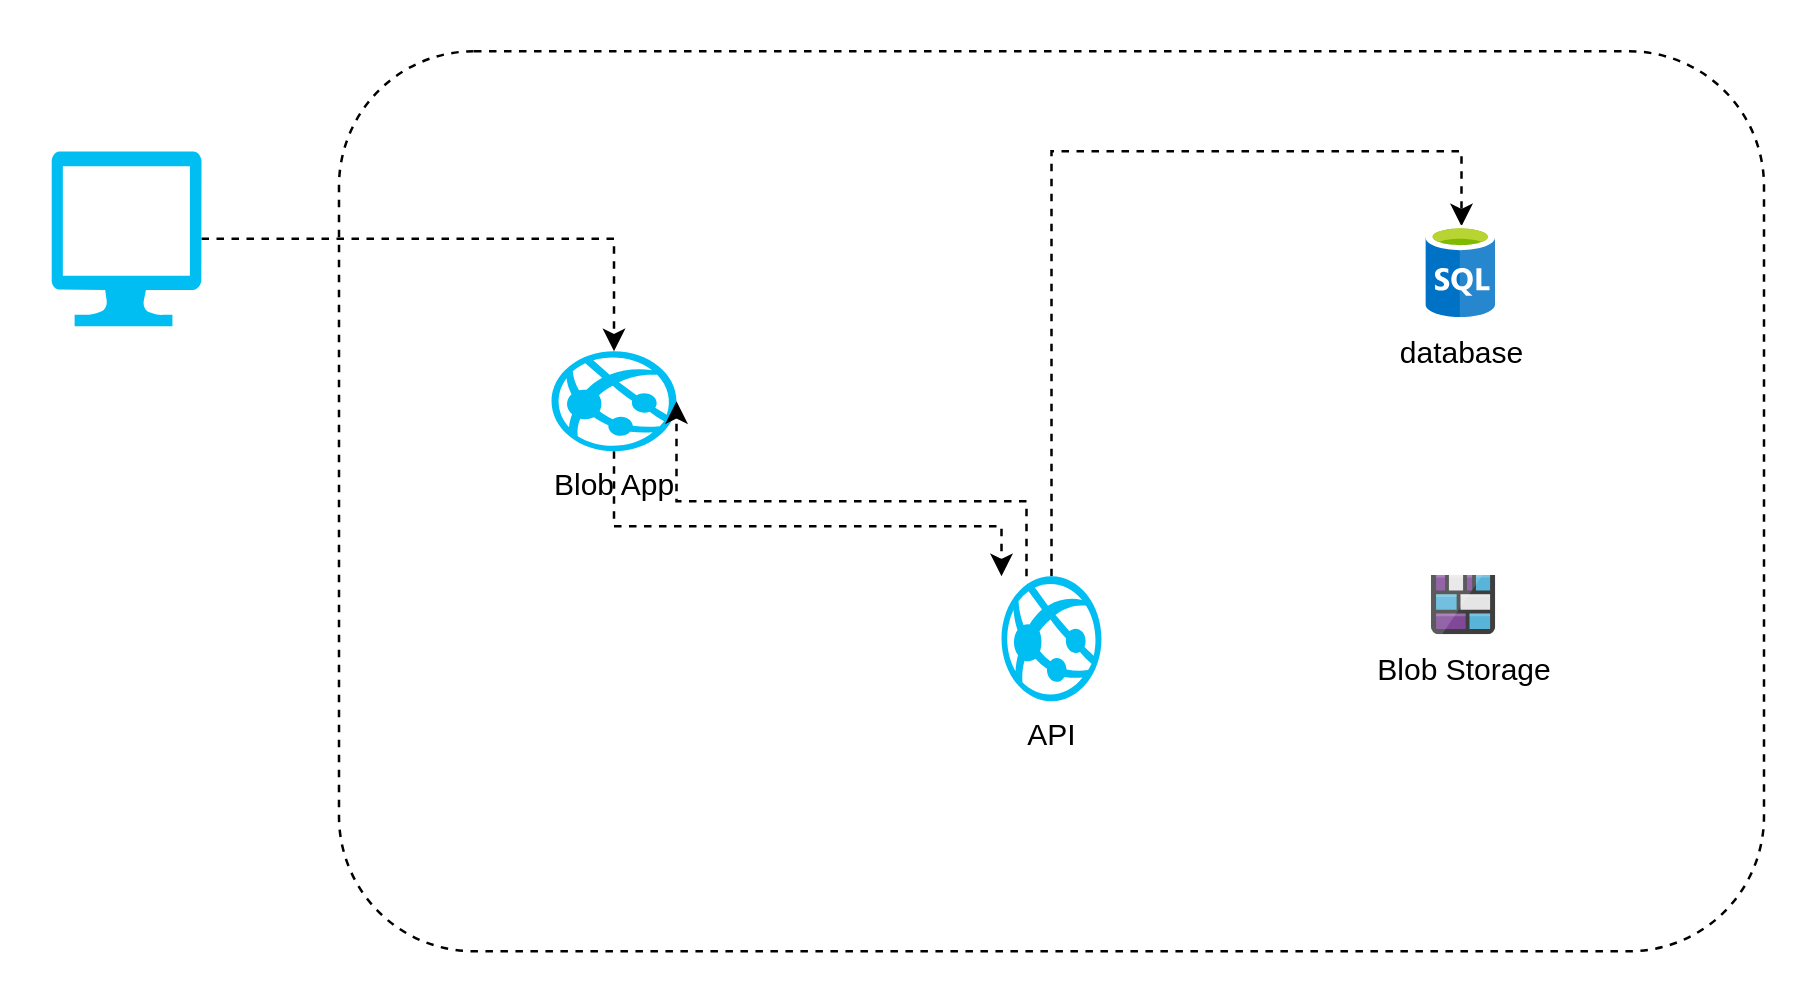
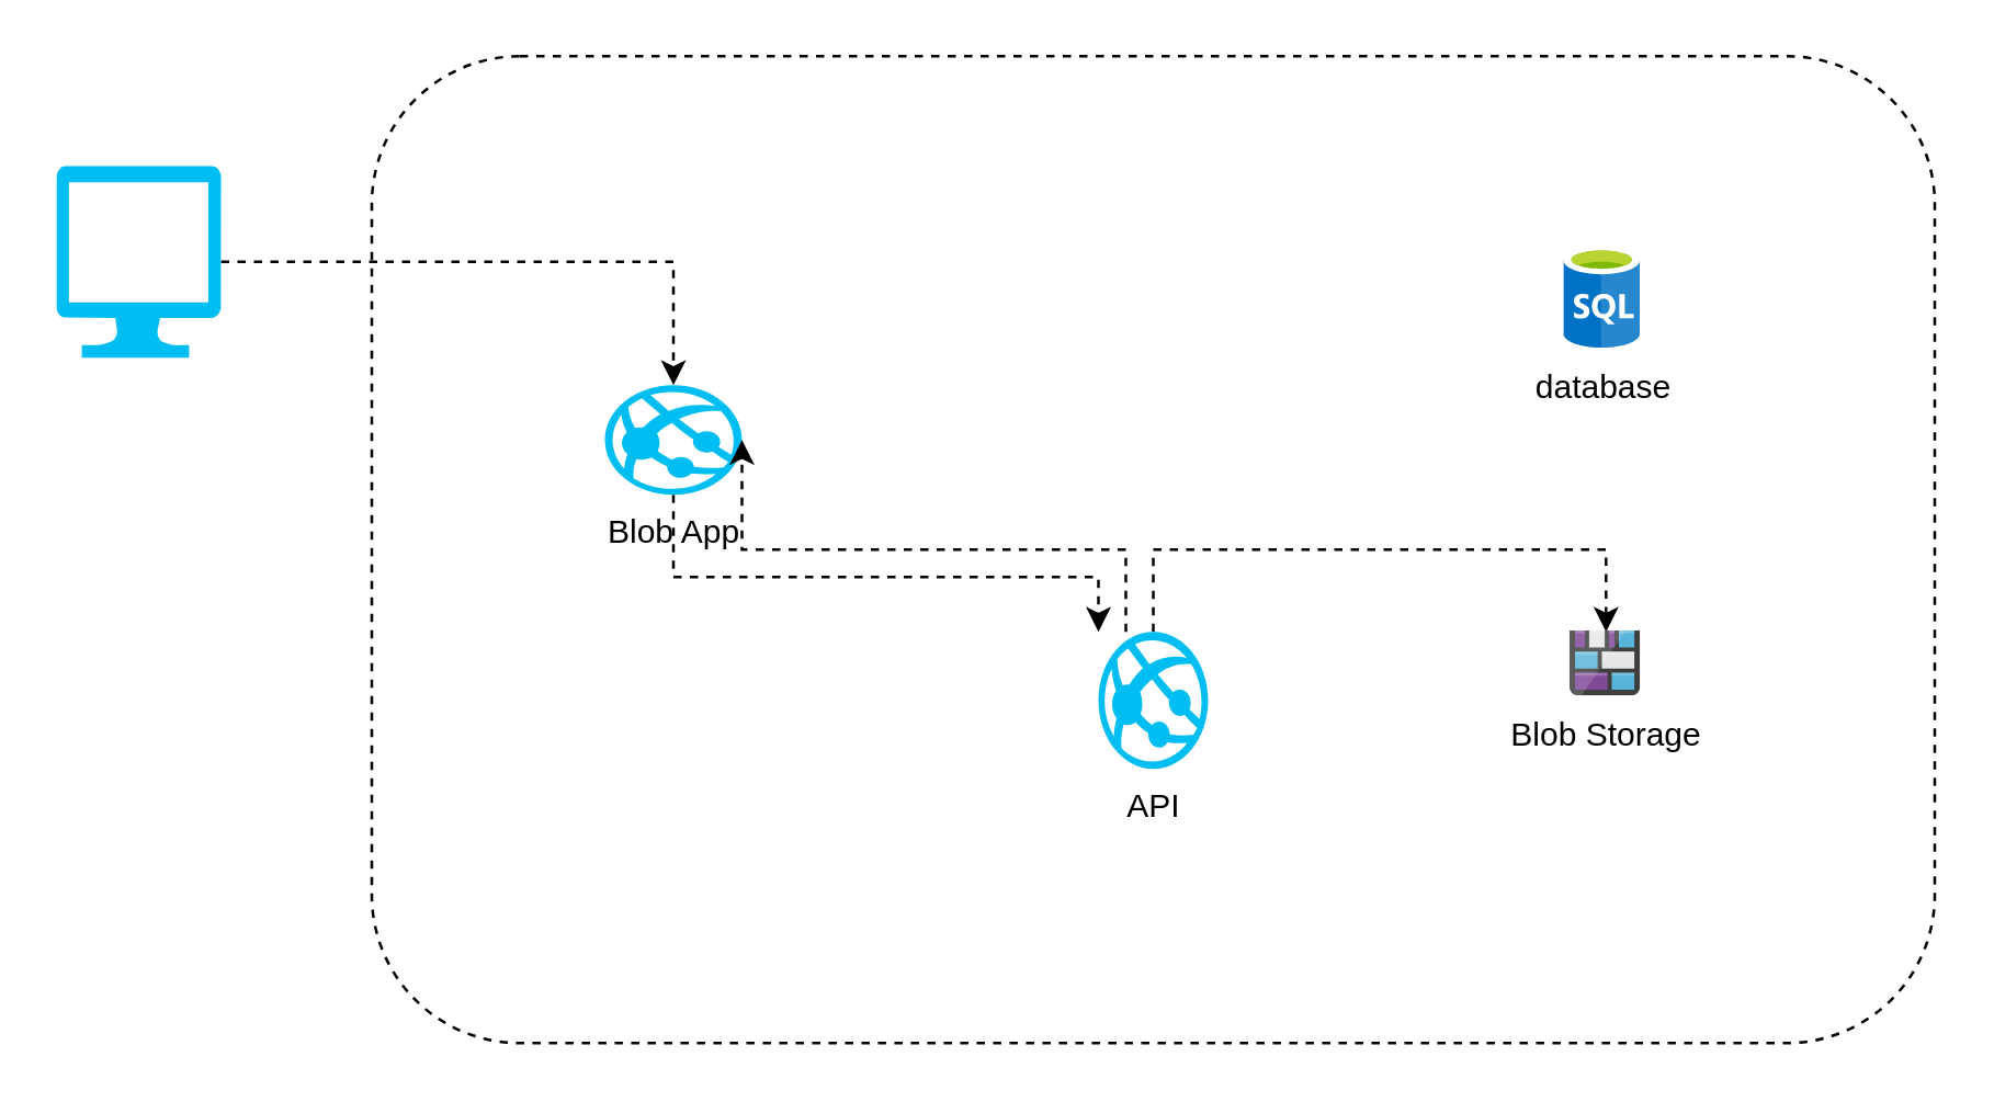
- <mxCell id="8" style="edgeStyle=elbowEdgeStyle;rounded=0;orthogonalLoop=1;jettySize=auto;elbow=vertical;html=1;dashed=1;fontFamily=Times New Roman;fontColor=#000000;" edge="1" parent="1" source="10" target="11"><mxGeometry relative="1" as="geometry"><Array as="points"><mxPoint x="490" y="60" /><mxPoint x="550" y="118" /></Array></mxGeometry></mxCell>
+ <mxCell id="9" style="edgeStyle=elbowEdgeStyle;rounded=0;orthogonalLoop=1;jettySize=auto;elbow=vertical;html=1;dashed=1;fontFamily=Times New Roman;fontColor=#000000;" edge="1" parent="1" source="10" target="12"><mxGeometry relative="1" as="geometry"><Array as="points"><mxPoint x="510" y="200" /></Array></mxGeometry></mxCell>
